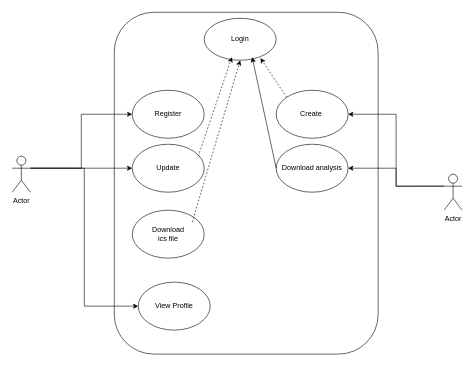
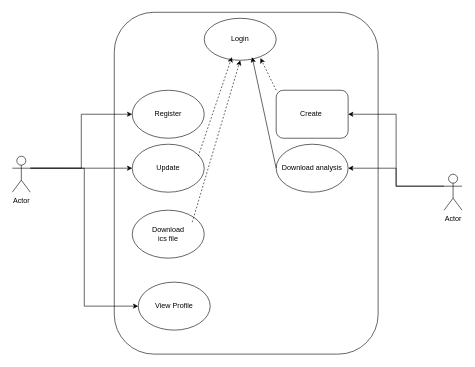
- <mxCell id="8" value="Create&amp;nbsp;" style="ellipse;whiteSpace=wrap;html=1;" vertex="1" parent="1"><mxGeometry x="460" y="150" width="120" height="80" as="geometry" /></mxCell>
+ <mxCell id="8" value="Create&amp;nbsp;" style="whiteSpace=wrap;html=1;rounded=1;" vertex="1" parent="1"><mxGeometry x="460" y="150" width="120" height="80" as="geometry" /></mxCell>
